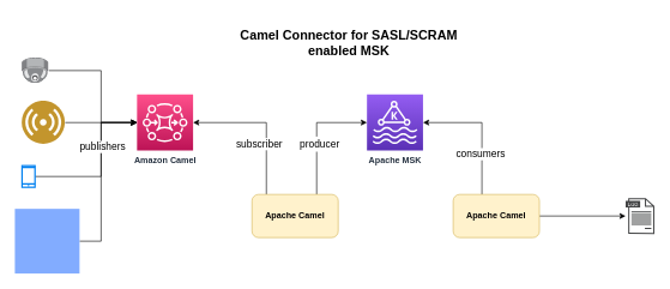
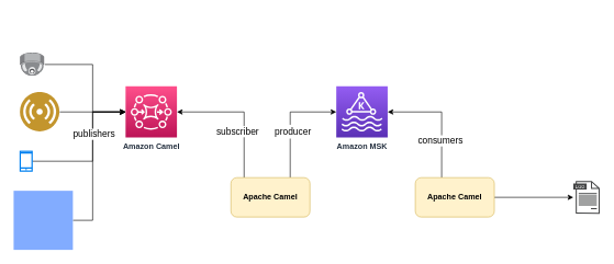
- <mxCell id="19" value="&lt;b&gt;&lt;font style=&quot;font-size: 18px;&quot;&gt;Camel Connector for SASL/SCRAM enabled MSK&lt;/font&gt;&lt;/b&gt;" style="text;html=1;strokeColor=none;fillColor=none;align=center;verticalAlign=middle;whiteSpace=wrap;rounded=0;" vertex="1" parent="1"><mxGeometry x="330" y="20" width="310" height="80" as="geometry" /></mxCell>
- <mxCell id="13" value="&lt;b&gt;Apache MSK&lt;/b&gt;" style="sketch=0;points=[[0,0,0],[0.25,0,0],[0.5,0,0],[0.75,0,0],[1,0,0],[0,1,0],[0.25,1,0],[0.5,1,0],[0.75,1,0],[1,1,0],[0,0.25,0],[0,0.5,0],[0,0.75,0],[1,0.25,0],[1,0.5,0],[1,0.75,0]];outlineConnect=0;fontColor=#232F3E;gradientColor=#945DF2;gradientDirection=north;fillColor=#5A30B5;strokeColor=#ffffff;dashed=0;verticalLabelPosition=bottom;verticalAlign=top;align=center;html=1;fontSize=12;fontStyle=0;aspect=fixed;shape=mxgraph.aws4.resourceIcon;resIcon=mxgraph.aws4.managed_streaming_for_kafka;" vertex="1" parent="1"><mxGeometry x="510" y="131" width="78" height="78" as="geometry" /></mxCell>
+ <mxCell id="13" value="&lt;b&gt;Amazon MSK&lt;/b&gt;" style="sketch=0;points=[[0,0,0],[0.25,0,0],[0.5,0,0],[0.75,0,0],[1,0,0],[0,1,0],[0.25,1,0],[0.5,1,0],[0.75,1,0],[1,1,0],[0,0.25,0],[0,0.5,0],[0,0.75,0],[1,0.25,0],[1,0.5,0],[1,0.75,0]];outlineConnect=0;fontColor=#232F3E;gradientColor=#945DF2;gradientDirection=north;fillColor=#5A30B5;strokeColor=#ffffff;dashed=0;verticalLabelPosition=bottom;verticalAlign=top;align=center;html=1;fontSize=12;fontStyle=0;aspect=fixed;shape=mxgraph.aws4.resourceIcon;resIcon=mxgraph.aws4.managed_streaming_for_kafka;" vertex="1" parent="1"><mxGeometry x="510" y="131" width="78" height="78" as="geometry" /></mxCell>
